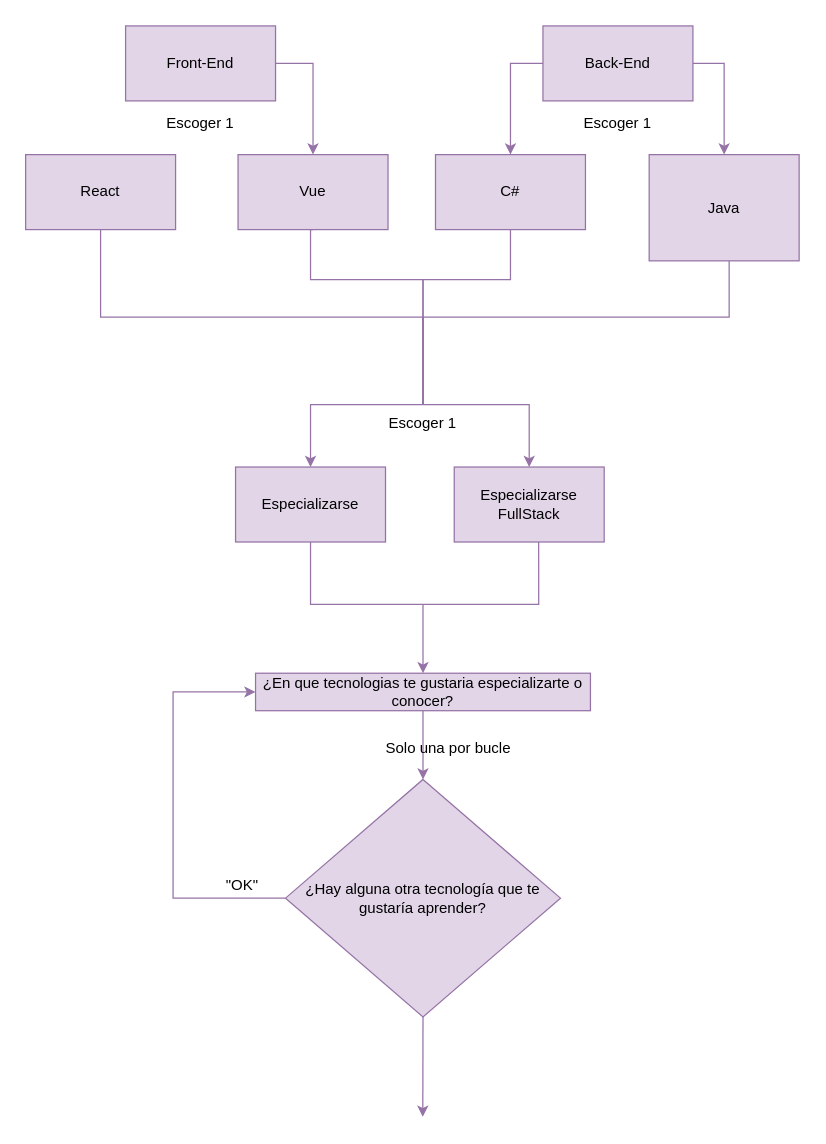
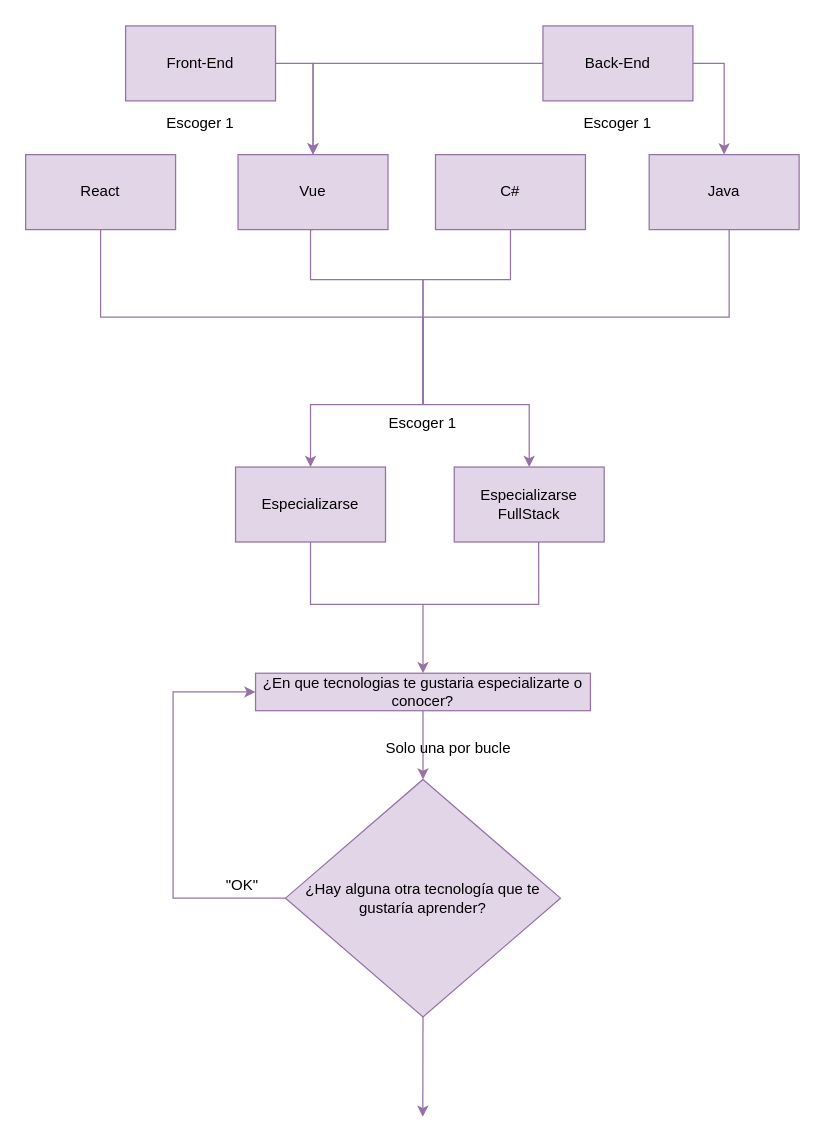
- <mxCell id="8" style="edgeStyle=orthogonalEdgeStyle;rounded=0;orthogonalLoop=1;jettySize=auto;html=1;entryX=0.5;entryY=0;entryDx=0;entryDy=0;exitX=0;exitY=0.5;exitDx=0;exitDy=0;fillColor=#e1d5e7;strokeColor=#9673a6;" edge="1" parent="1" source="14" target="11"><mxGeometry relative="1" as="geometry"><mxPoint x="409" y="143" as="targetPoint" /><mxPoint x="431" y="70" as="sourcePoint" /></mxGeometry></mxCell>
+ <mxCell id="8" style="edgeStyle=orthogonalEdgeStyle;rounded=0;orthogonalLoop=1;jettySize=auto;html=1;exitX=0;exitY=0.5;exitDx=0;exitDy=0;fillColor=#e1d5e7;strokeColor=#9673a6;" edge="1" parent="1" source="14" target="7"><mxGeometry relative="1" as="geometry"><mxPoint x="409" y="143" as="targetPoint" /><mxPoint x="431" y="70" as="sourcePoint" /></mxGeometry></mxCell>
- <mxCell id="13" value="Java" style="rounded=0;whiteSpace=wrap;html=1;fillColor=#e1d5e7;strokeColor=#9673a6;" vertex="1" parent="1"><mxGeometry x="519" y="123" width="120" height="85" as="geometry" /></mxCell>
+ <mxCell id="13" value="Java" style="rounded=0;whiteSpace=wrap;html=1;fillColor=#e1d5e7;strokeColor=#9673a6;" vertex="1" parent="1"><mxGeometry x="519" y="123" width="120" height="60" as="geometry" /></mxCell>
